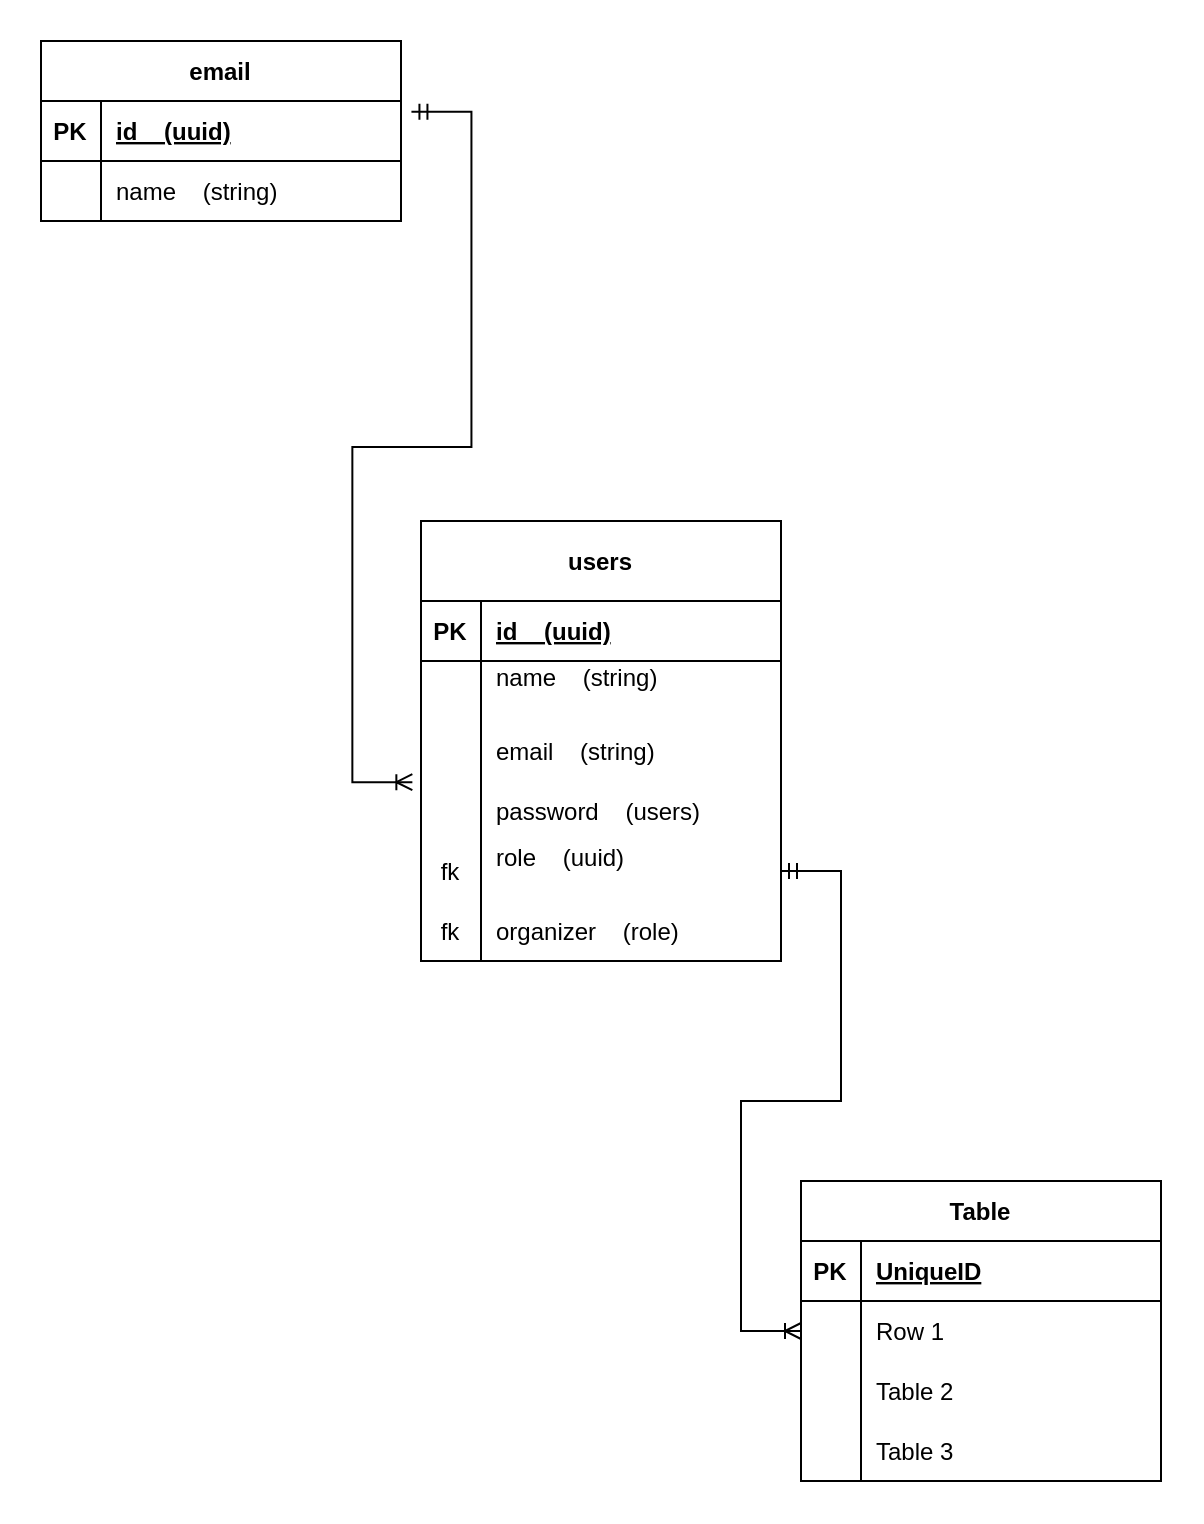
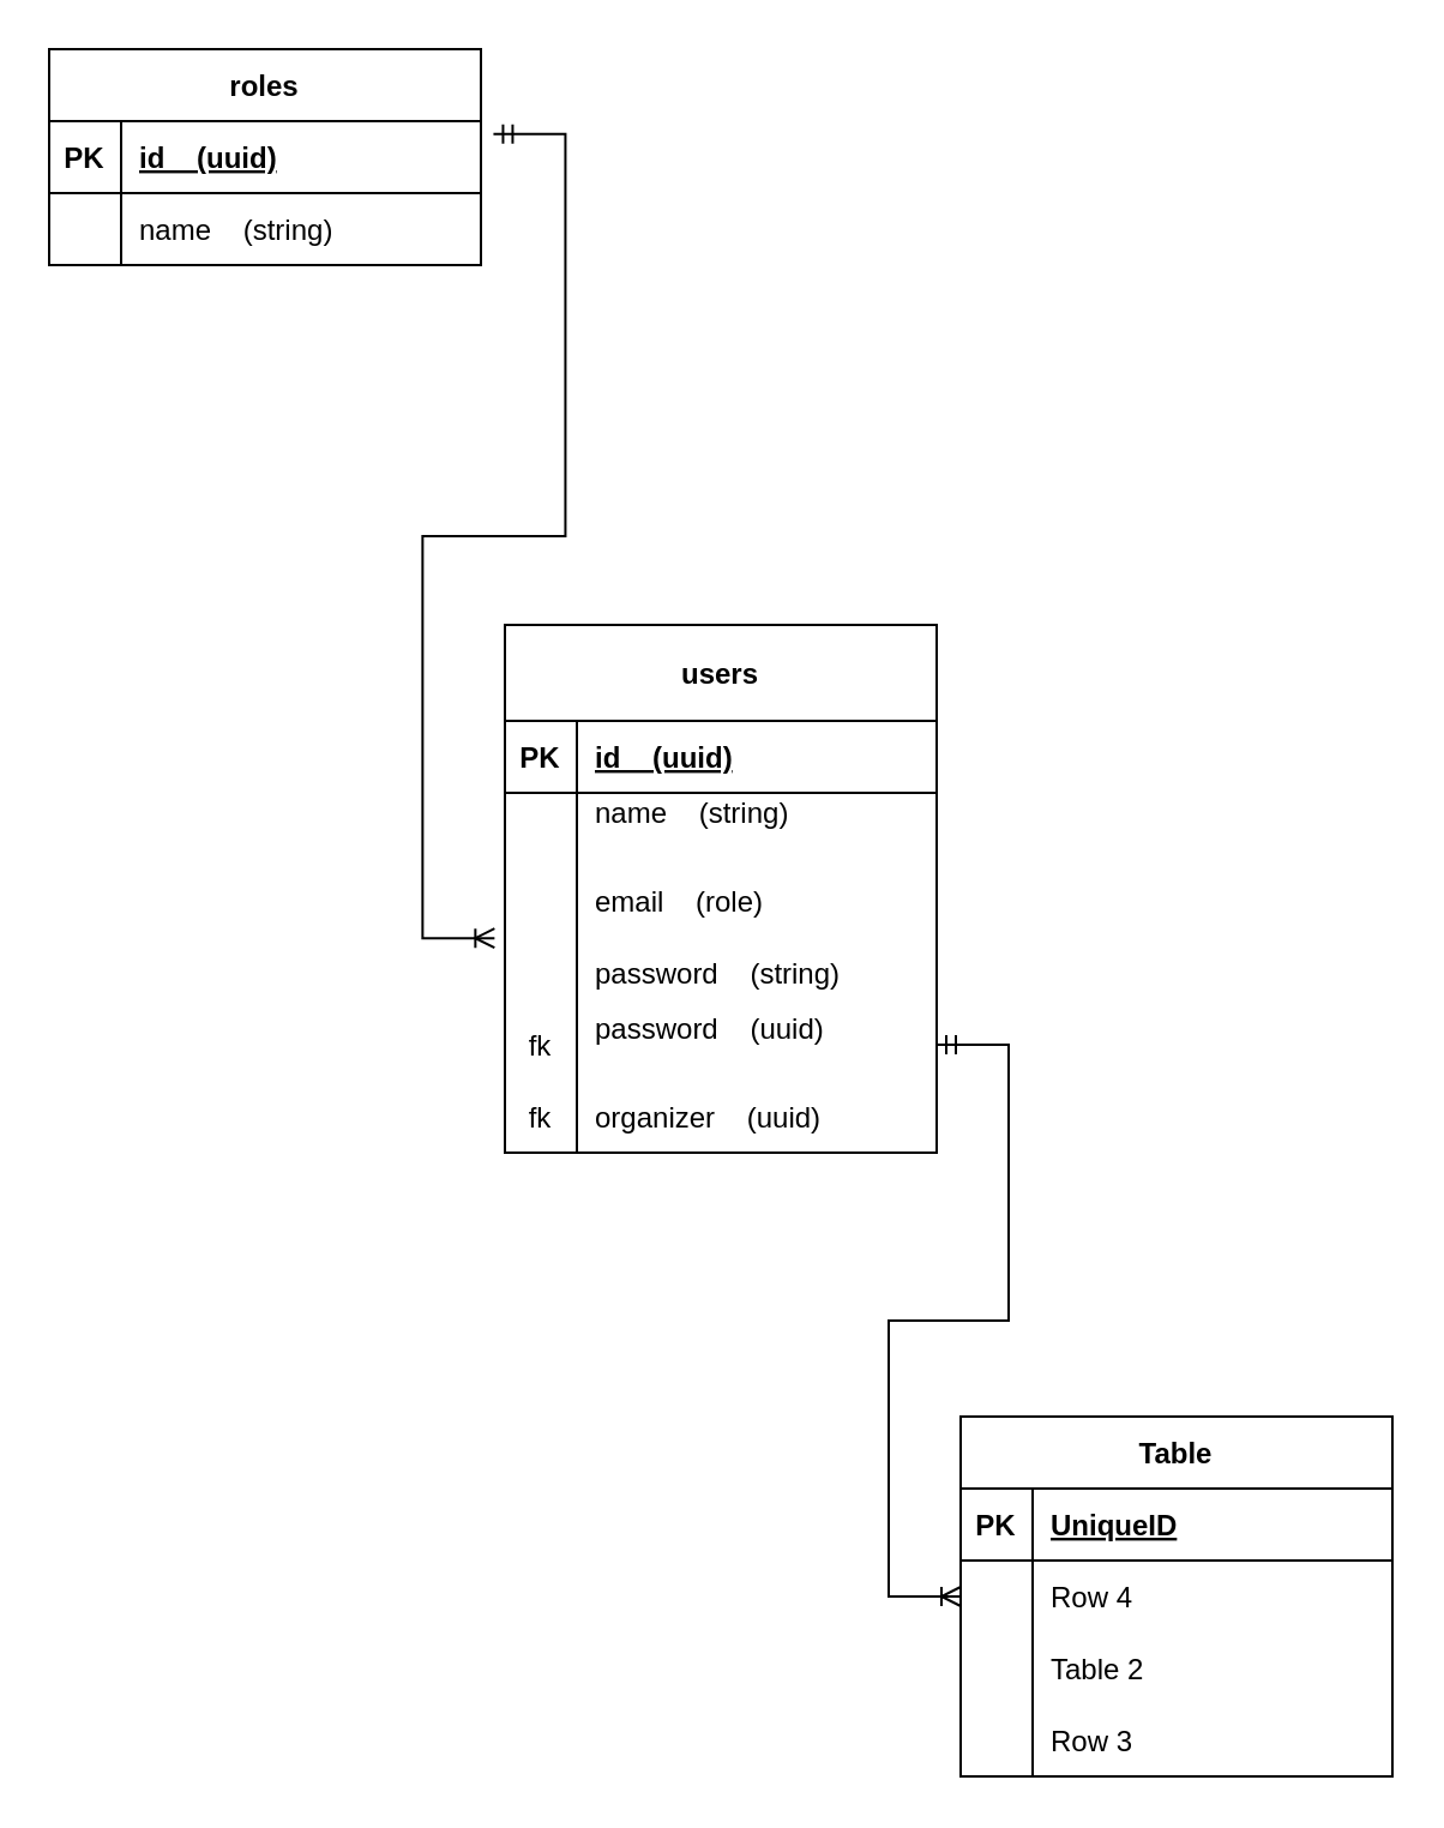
- <mxCell id="2" value="email" style="shape=table;startSize=30;container=1;collapsible=1;childLayout=tableLayout;fixedRows=1;rowLines=0;fontStyle=1;align=center;resizeLast=1;" vertex="1" parent="1"><mxGeometry x="20" y="20" width="180" height="90" as="geometry" /></mxCell>
+ <mxCell id="2" value="roles" style="shape=table;startSize=30;container=1;collapsible=1;childLayout=tableLayout;fixedRows=1;rowLines=0;fontStyle=1;align=center;resizeLast=1;" vertex="1" parent="1"><mxGeometry x="20" y="20" width="180" height="90" as="geometry" /></mxCell>
- <mxCell id="18" value="email    (string)" style="shape=partialRectangle;connectable=0;fillColor=none;top=0;left=0;bottom=0;right=0;align=left;spacingLeft=6;overflow=hidden;" vertex="1" parent="16"><mxGeometry x="30" width="150" height="30" as="geometry"><mxRectangle width="150" height="30" as="alternateBounds" /></mxGeometry></mxCell>
+ <mxCell id="18" value="email    (role)" style="shape=partialRectangle;connectable=0;fillColor=none;top=0;left=0;bottom=0;right=0;align=left;spacingLeft=6;overflow=hidden;" vertex="1" parent="16"><mxGeometry x="30" width="150" height="30" as="geometry"><mxRectangle width="150" height="30" as="alternateBounds" /></mxGeometry></mxCell>
- <mxCell id="21" value="password    (users)" style="shape=partialRectangle;connectable=0;fillColor=none;top=0;left=0;bottom=0;right=0;align=left;spacingLeft=6;overflow=hidden;" vertex="1" parent="19"><mxGeometry x="30" width="150" height="30" as="geometry"><mxRectangle width="150" height="30" as="alternateBounds" /></mxGeometry></mxCell>
+ <mxCell id="21" value="password    (string)" style="shape=partialRectangle;connectable=0;fillColor=none;top=0;left=0;bottom=0;right=0;align=left;spacingLeft=6;overflow=hidden;" vertex="1" parent="19"><mxGeometry x="30" width="150" height="30" as="geometry"><mxRectangle width="150" height="30" as="alternateBounds" /></mxGeometry></mxCell>
- <mxCell id="24" value="role    (uuid)&#10;" style="shape=partialRectangle;connectable=0;fillColor=none;top=0;left=0;bottom=0;right=0;align=left;spacingLeft=6;overflow=hidden;" vertex="1" parent="22"><mxGeometry x="30" width="150" height="30" as="geometry"><mxRectangle width="150" height="30" as="alternateBounds" /></mxGeometry></mxCell>
+ <mxCell id="24" value="password    (uuid)&#10;" style="shape=partialRectangle;connectable=0;fillColor=none;top=0;left=0;bottom=0;right=0;align=left;spacingLeft=6;overflow=hidden;" vertex="1" parent="22"><mxGeometry x="30" width="150" height="30" as="geometry"><mxRectangle width="150" height="30" as="alternateBounds" /></mxGeometry></mxCell>
- <mxCell id="27" value="organizer    (role)" style="shape=partialRectangle;connectable=0;fillColor=none;top=0;left=0;bottom=0;right=0;align=left;spacingLeft=6;overflow=hidden;" vertex="1" parent="25"><mxGeometry x="30" width="150" height="30" as="geometry"><mxRectangle width="150" height="30" as="alternateBounds" /></mxGeometry></mxCell>
+ <mxCell id="27" value="organizer    (uuid)" style="shape=partialRectangle;connectable=0;fillColor=none;top=0;left=0;bottom=0;right=0;align=left;spacingLeft=6;overflow=hidden;" vertex="1" parent="25"><mxGeometry x="30" width="150" height="30" as="geometry"><mxRectangle width="150" height="30" as="alternateBounds" /></mxGeometry></mxCell>
- <mxCell id="35" value="Row 1" style="shape=partialRectangle;connectable=0;fillColor=none;top=0;left=0;bottom=0;right=0;align=left;spacingLeft=6;overflow=hidden;" vertex="1" parent="33"><mxGeometry x="30" width="150" height="30" as="geometry"><mxRectangle width="150" height="30" as="alternateBounds" /></mxGeometry></mxCell>
+ <mxCell id="35" value="Row 4" style="shape=partialRectangle;connectable=0;fillColor=none;top=0;left=0;bottom=0;right=0;align=left;spacingLeft=6;overflow=hidden;" vertex="1" parent="33"><mxGeometry x="30" width="150" height="30" as="geometry"><mxRectangle width="150" height="30" as="alternateBounds" /></mxGeometry></mxCell>
- <mxCell id="41" value="Table 3" style="shape=partialRectangle;connectable=0;fillColor=none;top=0;left=0;bottom=0;right=0;align=left;spacingLeft=6;overflow=hidden;" vertex="1" parent="39"><mxGeometry x="30" width="150" height="30" as="geometry"><mxRectangle width="150" height="30" as="alternateBounds" /></mxGeometry></mxCell>
+ <mxCell id="41" value="Row 3" style="shape=partialRectangle;connectable=0;fillColor=none;top=0;left=0;bottom=0;right=0;align=left;spacingLeft=6;overflow=hidden;" vertex="1" parent="39"><mxGeometry x="30" width="150" height="30" as="geometry"><mxRectangle width="150" height="30" as="alternateBounds" /></mxGeometry></mxCell>
